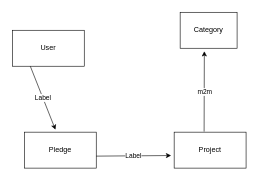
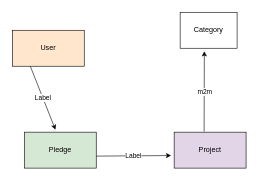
- <mxCell id="2" value="User" style="rounded=0;whiteSpace=wrap;html=1;" vertex="1" parent="1"><mxGeometry x="20" y="50" width="120" height="60" as="geometry" /></mxCell>
+ <mxCell id="2" value="User" style="rounded=0;whiteSpace=wrap;html=1;fillColor=#ffe6cc;" vertex="1" parent="1"><mxGeometry x="20" y="50" width="120" height="60" as="geometry" /></mxCell>
- <mxCell id="3" value="Pledge" style="rounded=0;whiteSpace=wrap;html=1;" vertex="1" parent="1"><mxGeometry x="40" y="220" width="120" height="60" as="geometry" /></mxCell>
+ <mxCell id="3" value="Pledge" style="rounded=0;whiteSpace=wrap;html=1;fillColor=#d5e8d4;" vertex="1" parent="1"><mxGeometry x="40" y="220" width="120" height="60" as="geometry" /></mxCell>
- <mxCell id="4" value="Project" style="rounded=0;whiteSpace=wrap;html=1;" vertex="1" parent="1"><mxGeometry x="290" y="220" width="120" height="60" as="geometry" /></mxCell>
+ <mxCell id="4" value="Project" style="rounded=0;whiteSpace=wrap;html=1;fillColor=#e1d5e7;" vertex="1" parent="1"><mxGeometry x="290" y="220" width="120" height="60" as="geometry" /></mxCell>
